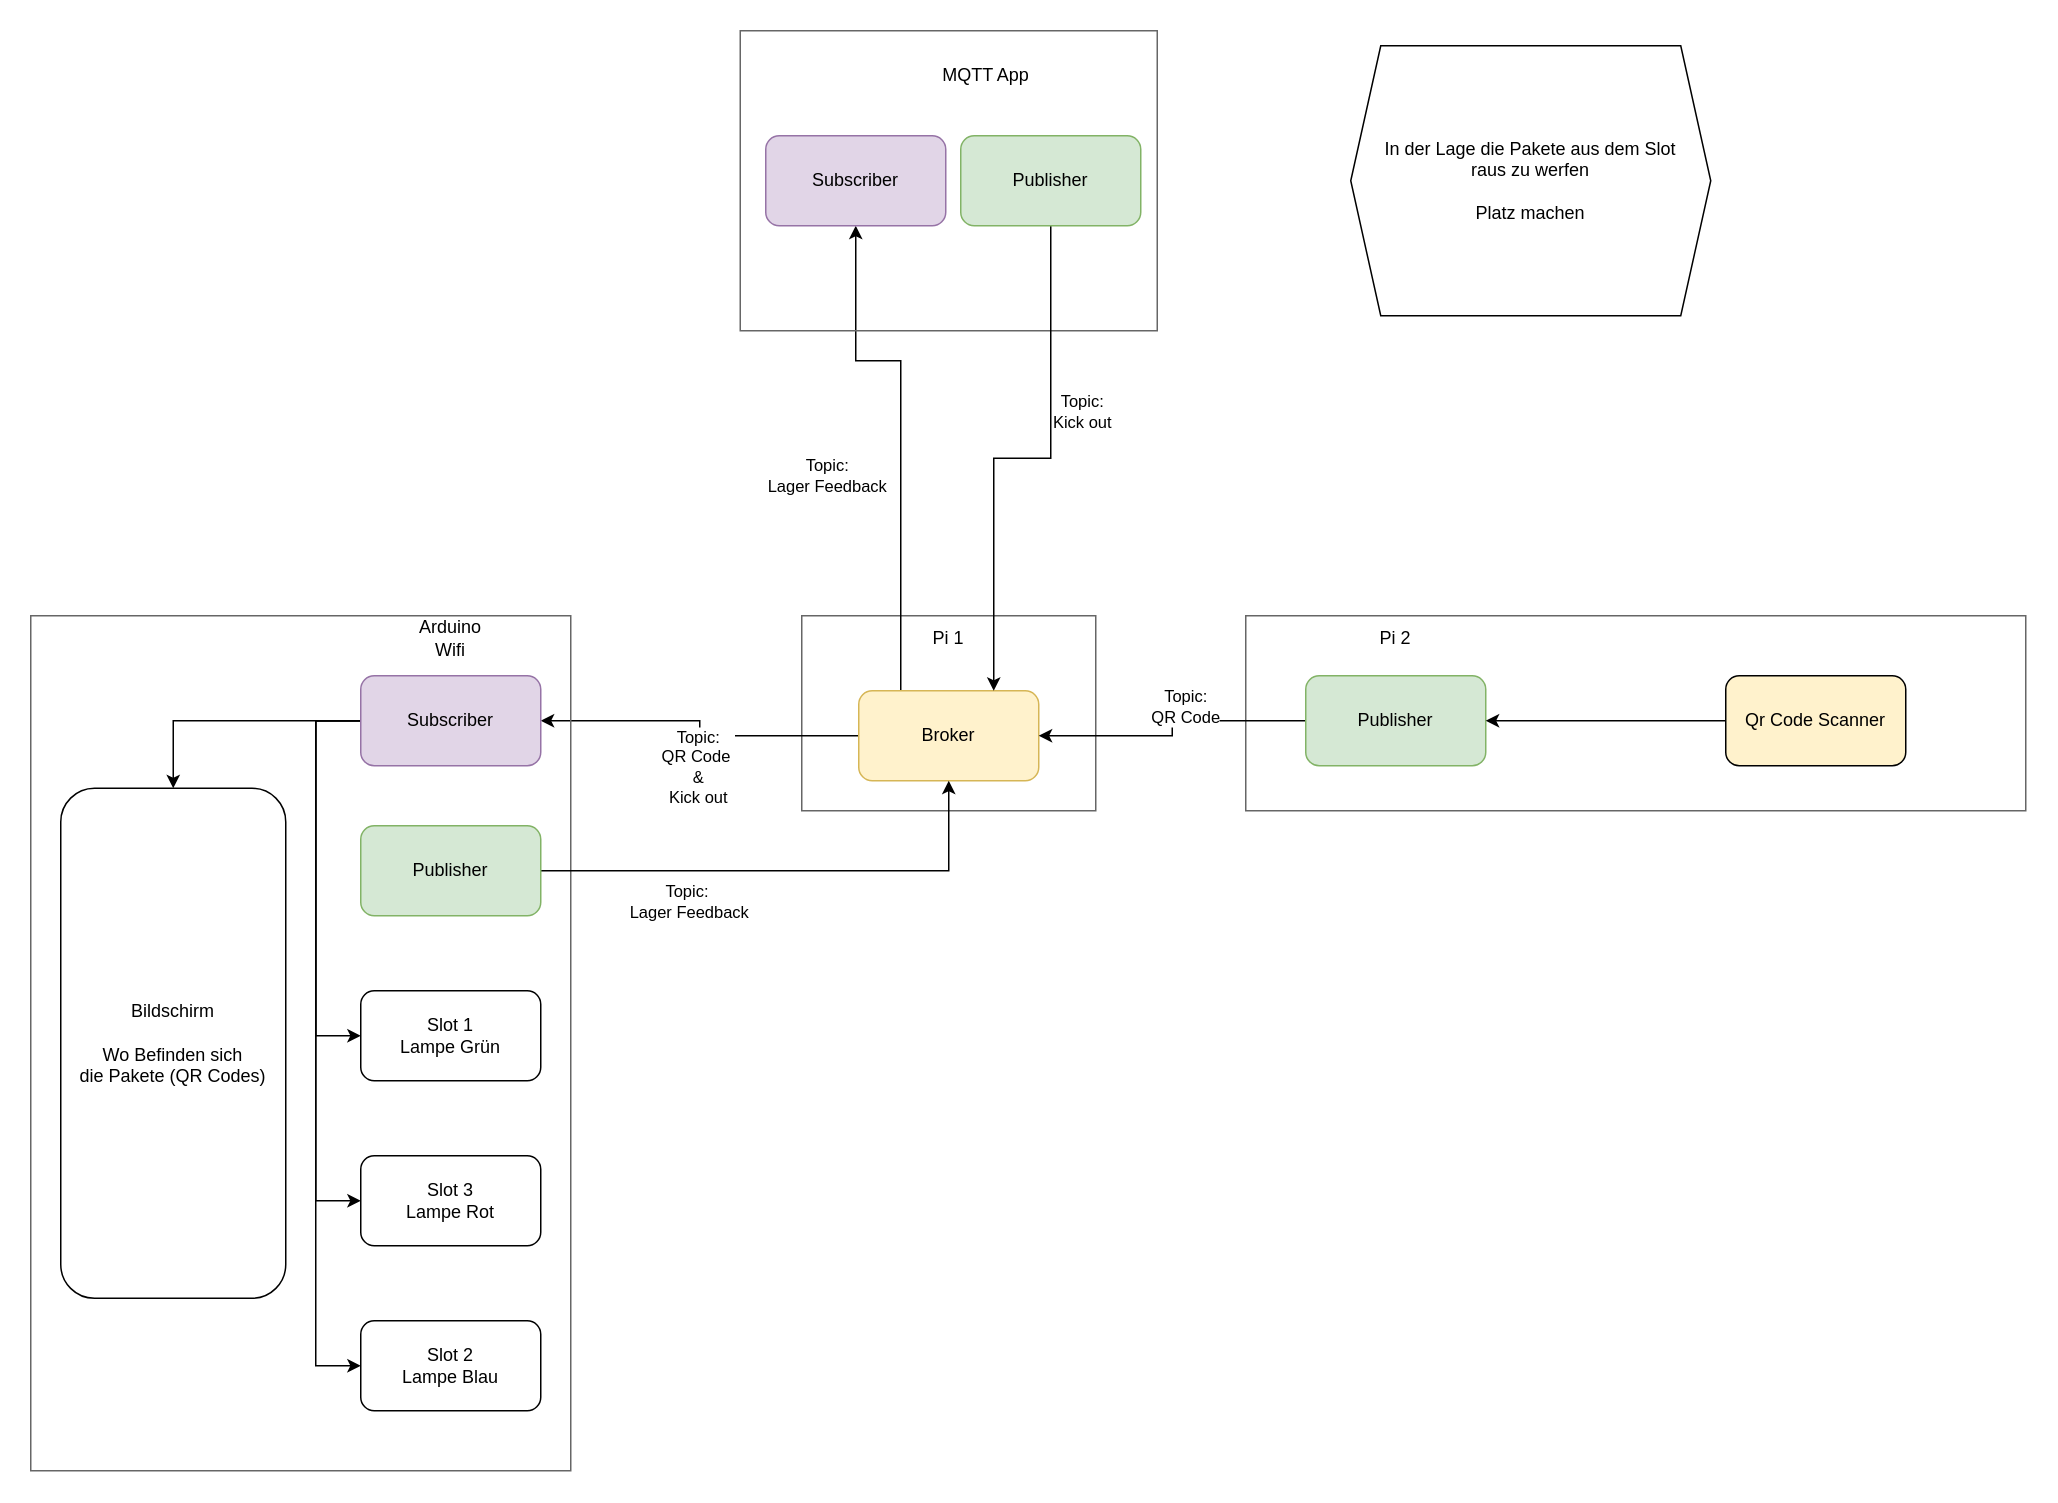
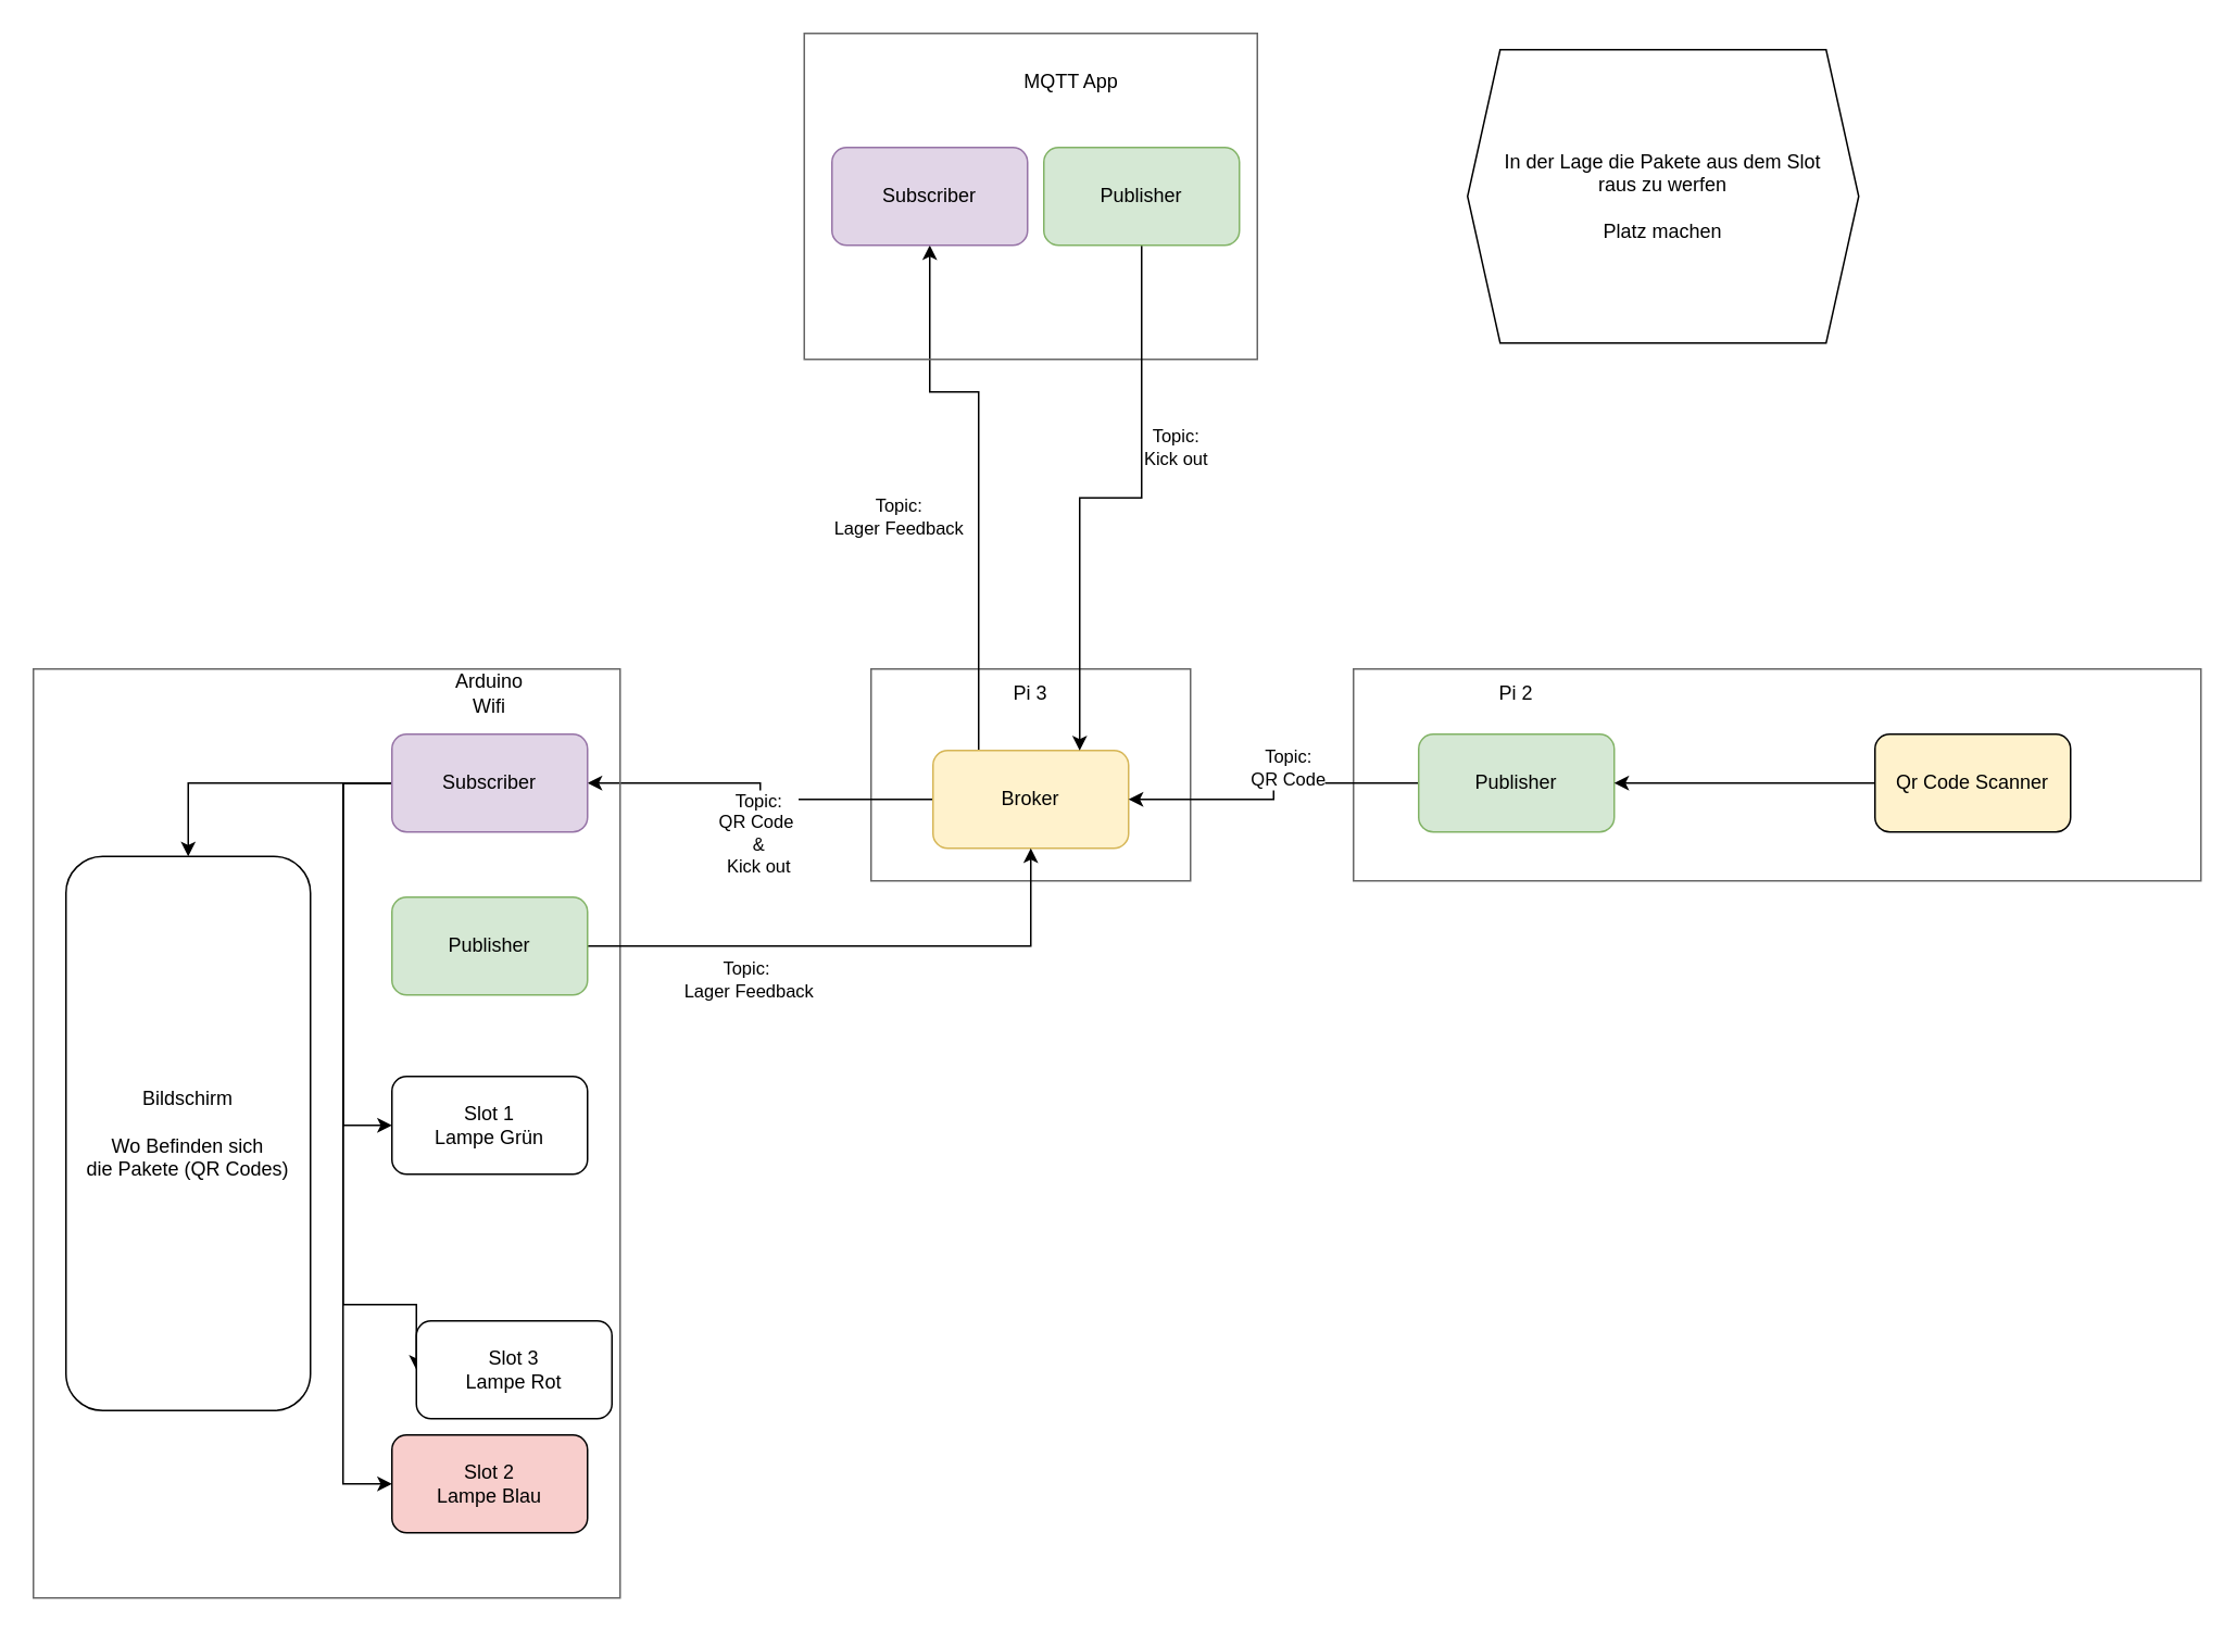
- <mxCell id="3" value="Pi 1" style="text;html=1;align=center;verticalAlign=middle;whiteSpace=wrap;rounded=0;" parent="1" vertex="1"><mxGeometry x="602" y="410" width="60" height="30" as="geometry" /></mxCell>
+ <mxCell id="3" value="Pi 3" style="text;html=1;align=center;verticalAlign=middle;whiteSpace=wrap;rounded=0;" parent="1" vertex="1"><mxGeometry x="602" y="410" width="60" height="30" as="geometry" /></mxCell>
- <mxCell id="33" value="Slot 3&lt;div&gt;Lampe Rot&lt;/div&gt;" style="rounded=1;whiteSpace=wrap;html=1;" parent="1" vertex="1"><mxGeometry y="770" width="120" height="60" as="geometry" x="240" /></mxCell>
+ <mxCell id="33" value="Slot 3&lt;div&gt;Lampe Rot&lt;/div&gt;" style="rounded=1;whiteSpace=wrap;html=1;" parent="1" vertex="1"><mxGeometry x="255" y="810" width="120" height="60" as="geometry" /></mxCell>
- <mxCell id="32" value="Slot 2&lt;div&gt;Lampe Blau&lt;/div&gt;" style="rounded=1;whiteSpace=wrap;html=1;" parent="1" vertex="1"><mxGeometry y="880" width="120" height="60" as="geometry" x="240" /></mxCell>
+ <mxCell id="32" value="Slot 2&lt;div&gt;Lampe Blau&lt;/div&gt;" style="rounded=1;whiteSpace=wrap;html=1;fillColor=#f8cecc;" parent="1" vertex="1"><mxGeometry y="880" width="120" height="60" as="geometry" x="240" /></mxCell>
